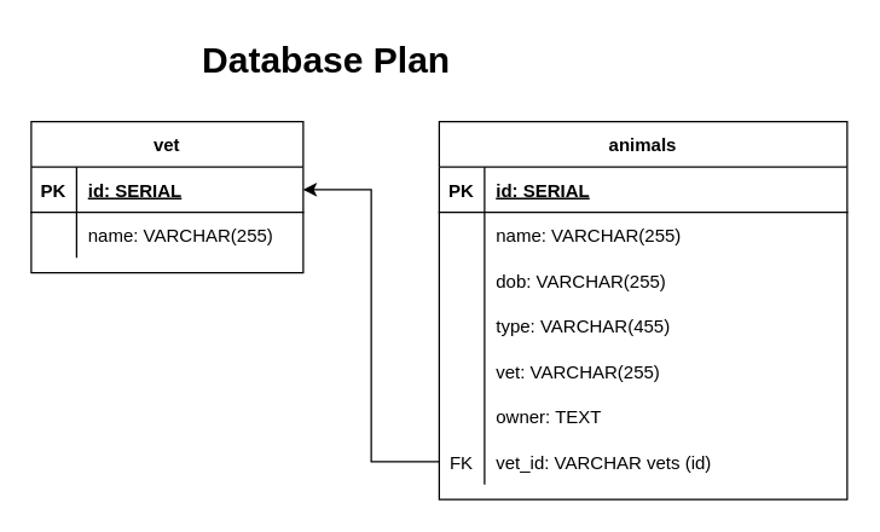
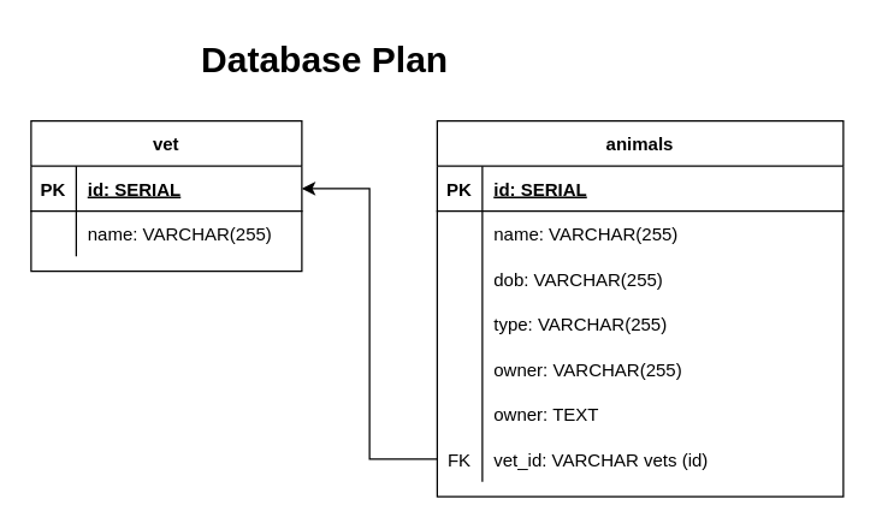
- <mxCell id="21" value="type: VARCHAR(455)" style="shape=partialRectangle;connectable=0;fillColor=none;top=0;left=0;bottom=0;right=0;align=left;spacingLeft=6;overflow=hidden;" parent="19" vertex="1"><mxGeometry x="30" width="240" height="30" as="geometry" /></mxCell>
+ <mxCell id="21" value="type: VARCHAR(255)" style="shape=partialRectangle;connectable=0;fillColor=none;top=0;left=0;bottom=0;right=0;align=left;spacingLeft=6;overflow=hidden;" parent="19" vertex="1"><mxGeometry x="30" width="240" height="30" as="geometry" /></mxCell>
- <mxCell id="24" value="vet: VARCHAR(255)" style="shape=partialRectangle;connectable=0;fillColor=none;top=0;left=0;bottom=0;right=0;align=left;spacingLeft=6;overflow=hidden;" parent="22" vertex="1"><mxGeometry x="30" width="240" height="30" as="geometry" /></mxCell>
+ <mxCell id="24" value="owner: VARCHAR(255)" style="shape=partialRectangle;connectable=0;fillColor=none;top=0;left=0;bottom=0;right=0;align=left;spacingLeft=6;overflow=hidden;" parent="22" vertex="1"><mxGeometry x="30" width="240" height="30" as="geometry" /></mxCell>
